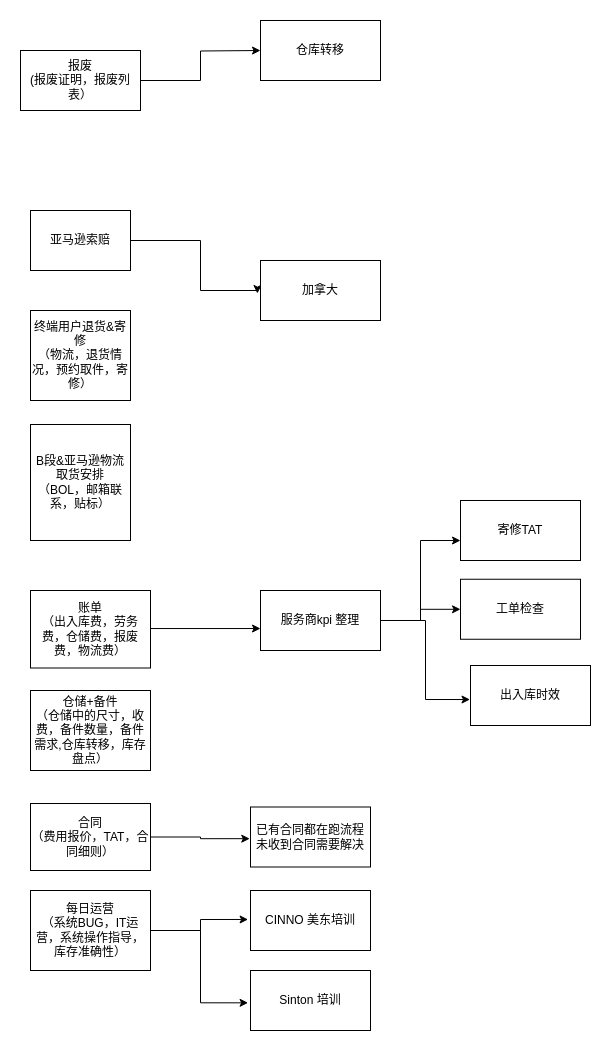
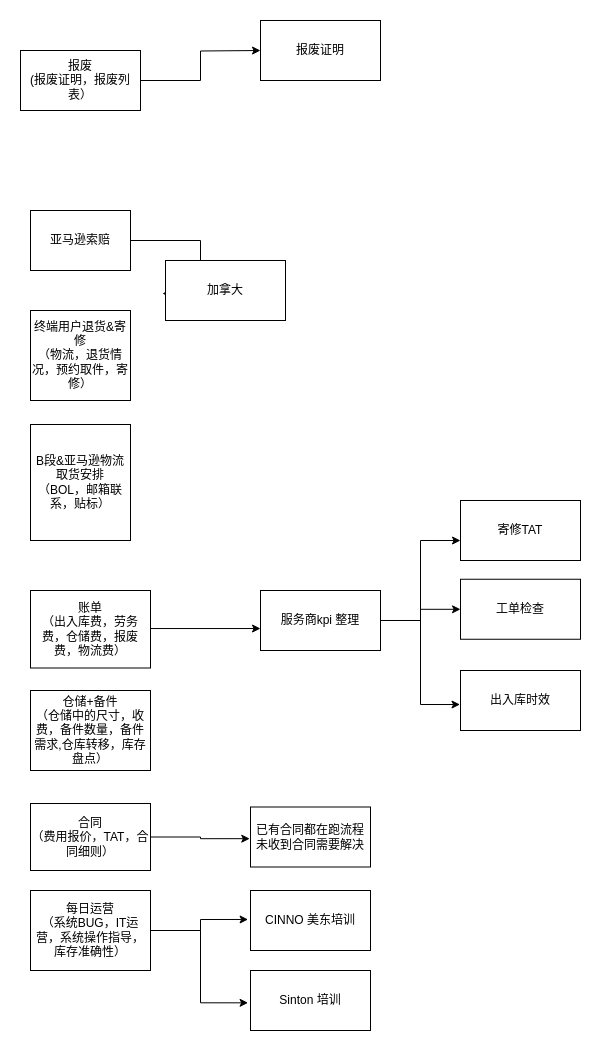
- <mxCell id="20" value="仓库转移" style="rounded=0;whiteSpace=wrap;html=1;" parent="1" vertex="1"><mxGeometry x="260" y="20" width="120" height="60" as="geometry" /></mxCell>
+ <mxCell id="20" value="报废证明" style="rounded=0;whiteSpace=wrap;html=1;" parent="1" vertex="1"><mxGeometry x="260" y="20" width="120" height="60" as="geometry" /></mxCell>
- <mxCell id="21" value="加拿大" style="rounded=0;whiteSpace=wrap;html=1;" parent="1" vertex="1"><mxGeometry x="260" y="260" width="120" height="60" as="geometry" /></mxCell>
+ <mxCell id="21" value="加拿大" style="rounded=0;whiteSpace=wrap;html=1;" parent="1" vertex="1"><mxGeometry x="165" y="260" width="120" height="60" as="geometry" /></mxCell>
- <mxCell id="18" value="出入库时效" style="rounded=0;whiteSpace=wrap;html=1;" parent="1" vertex="1"><mxGeometry x="470" y="665" width="120" height="60" as="geometry" /></mxCell>
+ <mxCell id="18" value="出入库时效" style="rounded=0;whiteSpace=wrap;html=1;" parent="1" vertex="1"><mxGeometry x="460" y="670" width="120" height="60" as="geometry" /></mxCell>
